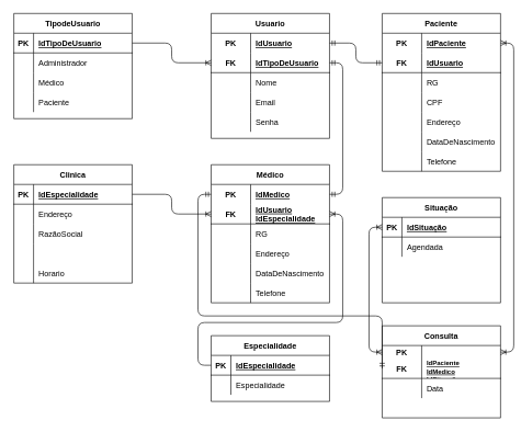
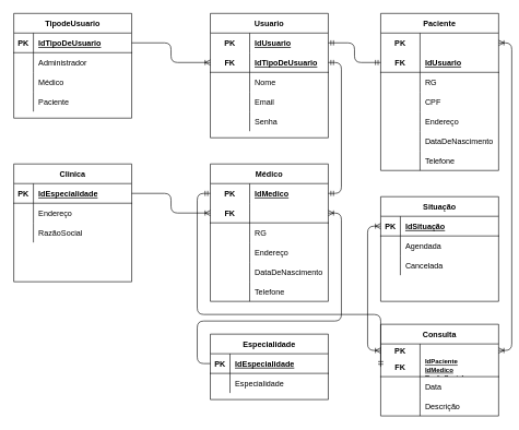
- <mxCell id="65" value="IdPaciente" style="shape=partialRectangle;connectable=0;fillColor=none;top=0;left=0;bottom=0;right=0;align=left;spacingLeft=6;fontStyle=5;overflow=hidden;" vertex="1" parent="63"><mxGeometry x="60" width="120" height="30" as="geometry" /></mxCell>
- <mxCell id="37" value="IdUsuario&#10;IdEspecialidade" style="shape=partialRectangle;connectable=0;fillColor=none;top=0;left=0;bottom=0;right=0;align=left;spacingLeft=6;fontStyle=5;overflow=hidden;" vertex="1" parent="35"><mxGeometry x="60" width="120" height="30" as="geometry" /></mxCell>
+ <mxCell id="93" value="Cancelada" style="shape=partialRectangle;connectable=0;fillColor=none;top=0;left=0;bottom=0;right=0;align=left;spacingLeft=6;overflow=hidden;" vertex="1" parent="91"><mxGeometry x="30" width="150" height="30" as="geometry" /></mxCell>
- <mxCell id="110" value="Horario" style="shape=partialRectangle;connectable=0;fillColor=none;top=0;left=0;bottom=0;right=0;align=left;spacingLeft=6;overflow=hidden;" vertex="1" parent="108"><mxGeometry x="30" width="150" height="30" as="geometry" /></mxCell>
- <mxCell id="55" value="IdPaciente&#10;IdMedico&#10;IdSituaçãp" style="shape=partialRectangle;connectable=0;fillColor=none;top=0;left=0;bottom=0;right=0;align=left;spacingLeft=6;fontStyle=5;overflow=hidden;fontSize=10;" vertex="1" parent="53"><mxGeometry x="60" width="120" height="30" as="geometry" /></mxCell>
+ <mxCell id="55" value="IdPaciente&#10;IdMedico&#10;RazãoSocial" style="shape=partialRectangle;connectable=0;fillColor=none;top=0;left=0;bottom=0;right=0;align=left;spacingLeft=6;fontStyle=5;overflow=hidden;fontSize=10;" vertex="1" parent="53"><mxGeometry x="60" width="120" height="30" as="geometry" /></mxCell>
+ <mxCell id="61" value="Descrição" style="shape=partialRectangle;connectable=0;fillColor=none;top=0;left=0;bottom=0;right=0;align=left;spacingLeft=6;overflow=hidden;" vertex="1" parent="59"><mxGeometry x="60" width="120" height="30" as="geometry" /></mxCell>
